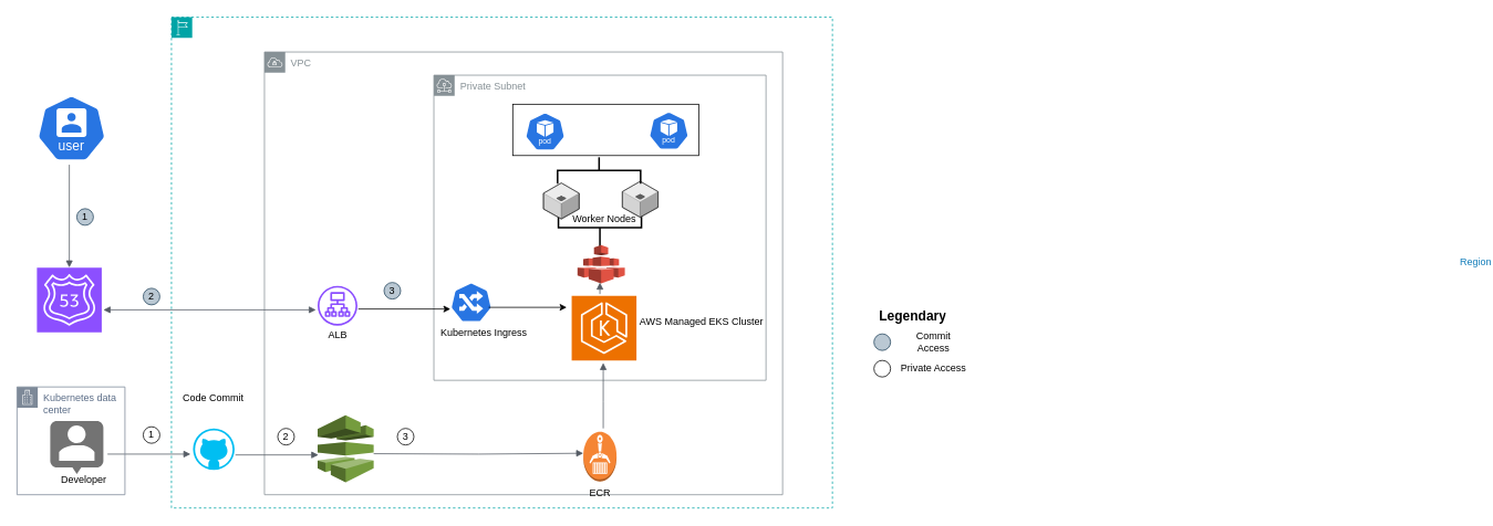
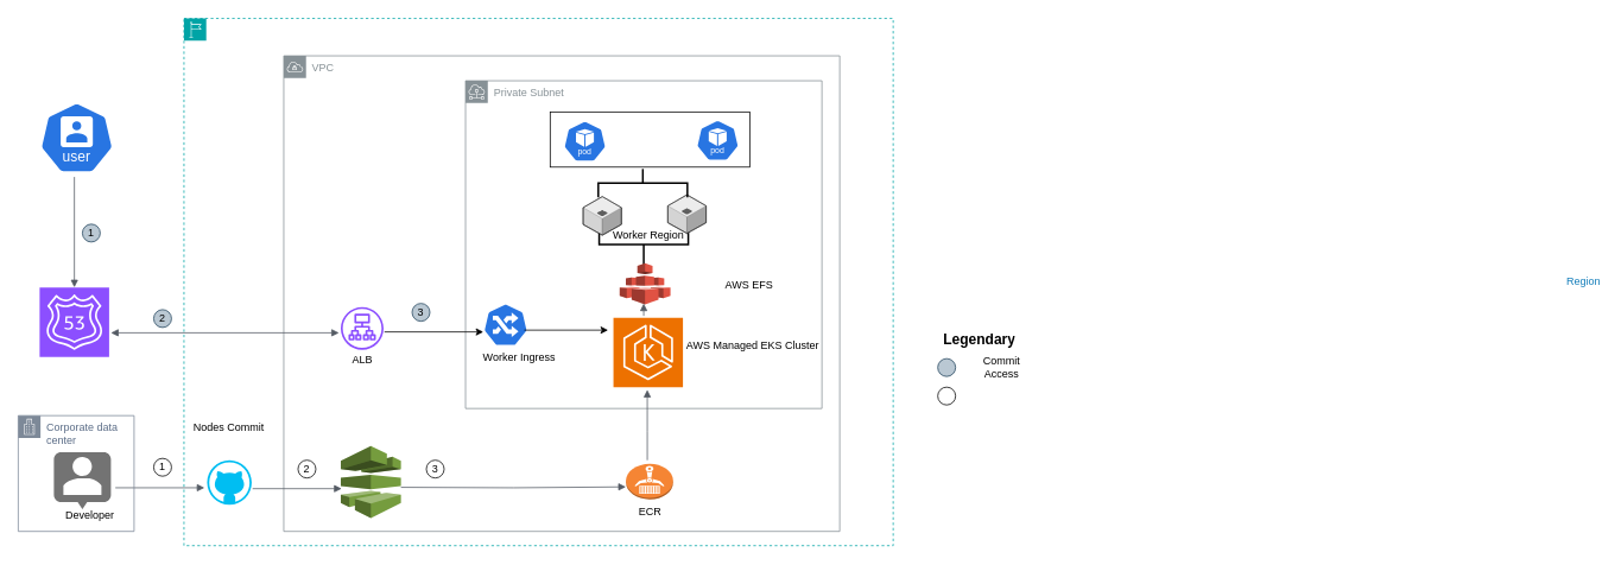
- <mxCell id="17" value="Worker Nodes" style="text;html=1;align=center;verticalAlign=middle;resizable=0;points=[];autosize=1;strokeColor=none;fillColor=none;" vertex="1" parent="2"><mxGeometry x="465" y="228" width="112" height="32" as="geometry" /></mxCell>
+ <mxCell id="17" value="Worker Region" style="text;html=1;align=center;verticalAlign=middle;resizable=0;points=[];autosize=1;strokeColor=none;fillColor=none;" vertex="1" parent="2"><mxGeometry x="465" y="228" width="112" height="32" as="geometry" /></mxCell>
+ <mxCell id="32" value="AWS EFS" style="text;html=1;align=center;verticalAlign=middle;resizable=0;points=[];autosize=1;strokeColor=none;fillColor=none;" vertex="1" parent="2"><mxGeometry x="598" y="286" width="72" height="26" as="geometry" /></mxCell>
- <mxCell id="13" value="Kubernetes Ingress" style="text;html=1;align=center;verticalAlign=middle;resizable=0;points=[];autosize=1;strokeColor=none;fillColor=none;" vertex="1" parent="2"><mxGeometry x="304" y="365" width="144" height="32" as="geometry" /></mxCell>
+ <mxCell id="13" value="Worker Ingress" style="text;html=1;align=center;verticalAlign=middle;resizable=0;points=[];autosize=1;strokeColor=none;fillColor=none;" vertex="1" parent="2"><mxGeometry x="304" y="365" width="144" height="32" as="geometry" /></mxCell>
- <mxCell id="48" value="Private Access" style="text;html=1;strokeColor=none;fillColor=none;align=center;verticalAlign=middle;whiteSpace=wrap;rounded=0;" vertex="1" parent="1"><mxGeometry x="1076" y="428" width="96" height="30" as="geometry" /></mxCell>
- <mxCell id="38" value="Code Commit" style="text;html=1;align=center;verticalAlign=middle;resizable=0;points=[];autosize=1;strokeColor=none;fillColor=none;" vertex="1" parent="1"><mxGeometry x="200" y="463" width="112" height="32" as="geometry" /></mxCell>
+ <mxCell id="38" value="Nodes Commit" style="text;html=1;align=center;verticalAlign=middle;resizable=0;points=[];autosize=1;strokeColor=none;fillColor=none;" vertex="1" parent="1"><mxGeometry x="200" y="463" width="112" height="32" as="geometry" /></mxCell>
- <mxCell id="40" value="Kubernetes data center" style="points=[[0,0],[0.25,0],[0.5,0],[0.75,0],[1,0],[1,0.25],[1,0.5],[1,0.75],[1,1],[0.75,1],[0.5,1],[0.25,1],[0,1],[0,0.75],[0,0.5],[0,0.25]];outlineConnect=0;gradientColor=none;html=1;whiteSpace=wrap;fontSize=12;fontStyle=0;container=1;pointerEvents=0;collapsible=0;recursiveResize=0;shape=mxgraph.aws4.group;grIcon=mxgraph.aws4.group_corporate_data_center;strokeColor=#7D8998;fillColor=none;verticalAlign=top;align=left;spacingLeft=30;fontColor=#5A6C86;dashed=0;" vertex="1" parent="1"><mxGeometry x="20" y="466" width="130" height="130" as="geometry" /></mxCell>
+ <mxCell id="40" value="Corporate data center" style="points=[[0,0],[0.25,0],[0.5,0],[0.75,0],[1,0],[1,0.25],[1,0.5],[1,0.75],[1,1],[0.75,1],[0.5,1],[0.25,1],[0,1],[0,0.75],[0,0.5],[0,0.25]];outlineConnect=0;gradientColor=none;html=1;whiteSpace=wrap;fontSize=12;fontStyle=0;container=1;pointerEvents=0;collapsible=0;recursiveResize=0;shape=mxgraph.aws4.group;grIcon=mxgraph.aws4.group_corporate_data_center;strokeColor=#7D8998;fillColor=none;verticalAlign=top;align=left;spacingLeft=30;fontColor=#5A6C86;dashed=0;" vertex="1" parent="1"><mxGeometry x="20" y="466" width="130" height="130" as="geometry" /></mxCell>
- <mxCell id="9" value="ECR" style="outlineConnect=0;dashed=0;verticalLabelPosition=bottom;verticalAlign=top;align=center;html=1;shape=mxgraph.aws3.ecr;fillColor=#F58534;gradientColor=none;" vertex="1" parent="2"><mxGeometry x="496" y="500" width="40" height="60" as="geometry" /></mxCell>
+ <mxCell id="9" value="ECR" style="outlineConnect=0;dashed=0;verticalLabelPosition=bottom;verticalAlign=top;align=center;html=1;shape=mxgraph.aws3.ecr;fillColor=#F58534;gradientColor=none;" vertex="1" parent="2"><mxGeometry x="496" y="500" width="53" height="40" as="geometry" /></mxCell>
